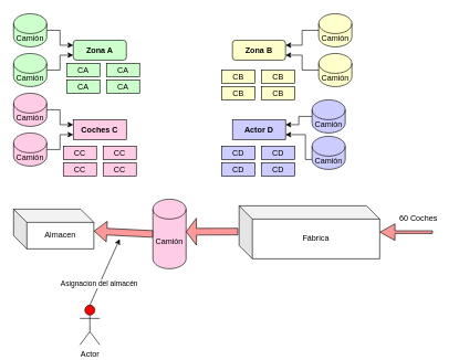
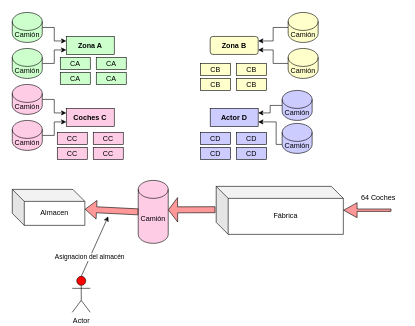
- <mxCell id="2" value="&lt;b&gt;Zona A&lt;/b&gt;" style="whiteSpace=wrap;html=1;fillColor=#CCFFCC;rounded=1;" vertex="1" parent="1"><mxGeometry x="110" y="60" width="80" height="30" as="geometry" /></mxCell>
+ <mxCell id="2" value="&lt;b&gt;Zona A&lt;/b&gt;" style="rounded=0;whiteSpace=wrap;html=1;fillColor=#CCFFCC;" vertex="1" parent="1"><mxGeometry x="110" y="60" width="80" height="30" as="geometry" /></mxCell>
- <mxCell id="40" value="60 Coches" style="text;html=1;align=center;verticalAlign=middle;resizable=0;points=[];autosize=1;strokeColor=none;fillColor=none;" vertex="1" parent="1"><mxGeometry x="590" y="315" width="80" height="30" as="geometry" /></mxCell>
+ <mxCell id="40" value="64 Coches" style="text;html=1;align=center;verticalAlign=middle;resizable=0;points=[];autosize=1;strokeColor=none;fillColor=none;" vertex="1" parent="1"><mxGeometry x="590" y="315" width="80" height="30" as="geometry" /></mxCell>
